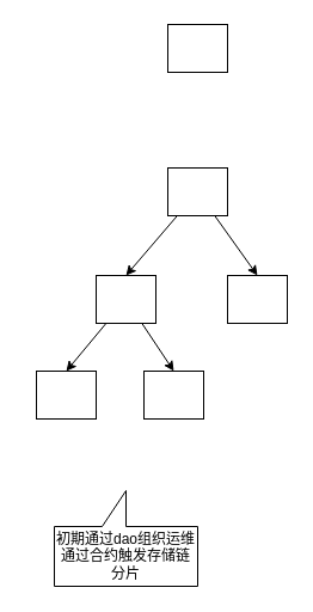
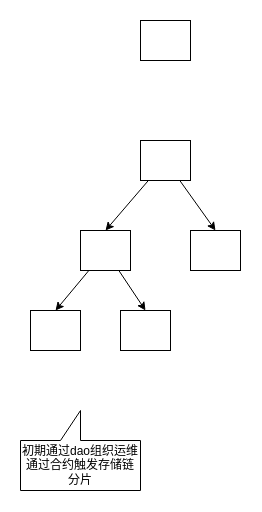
- <mxCell id="12" value="初期通过dao组织运维&lt;br&gt;通过合约触发存储链分片" style="shape=callout;whiteSpace=wrap;html=1;perimeter=calloutPerimeter;direction=west;" vertex="1" parent="1"><mxGeometry x="45" y="410" width="120" height="80" as="geometry" /></mxCell>
+ <mxCell id="12" value="初期通过dao组织运维&lt;br&gt;通过合约触发存储链分片" style="shape=callout;whiteSpace=wrap;html=1;perimeter=calloutPerimeter;direction=west;" vertex="1" parent="1"><mxGeometry x="20" y="410" width="120" height="80" as="geometry" /></mxCell>
